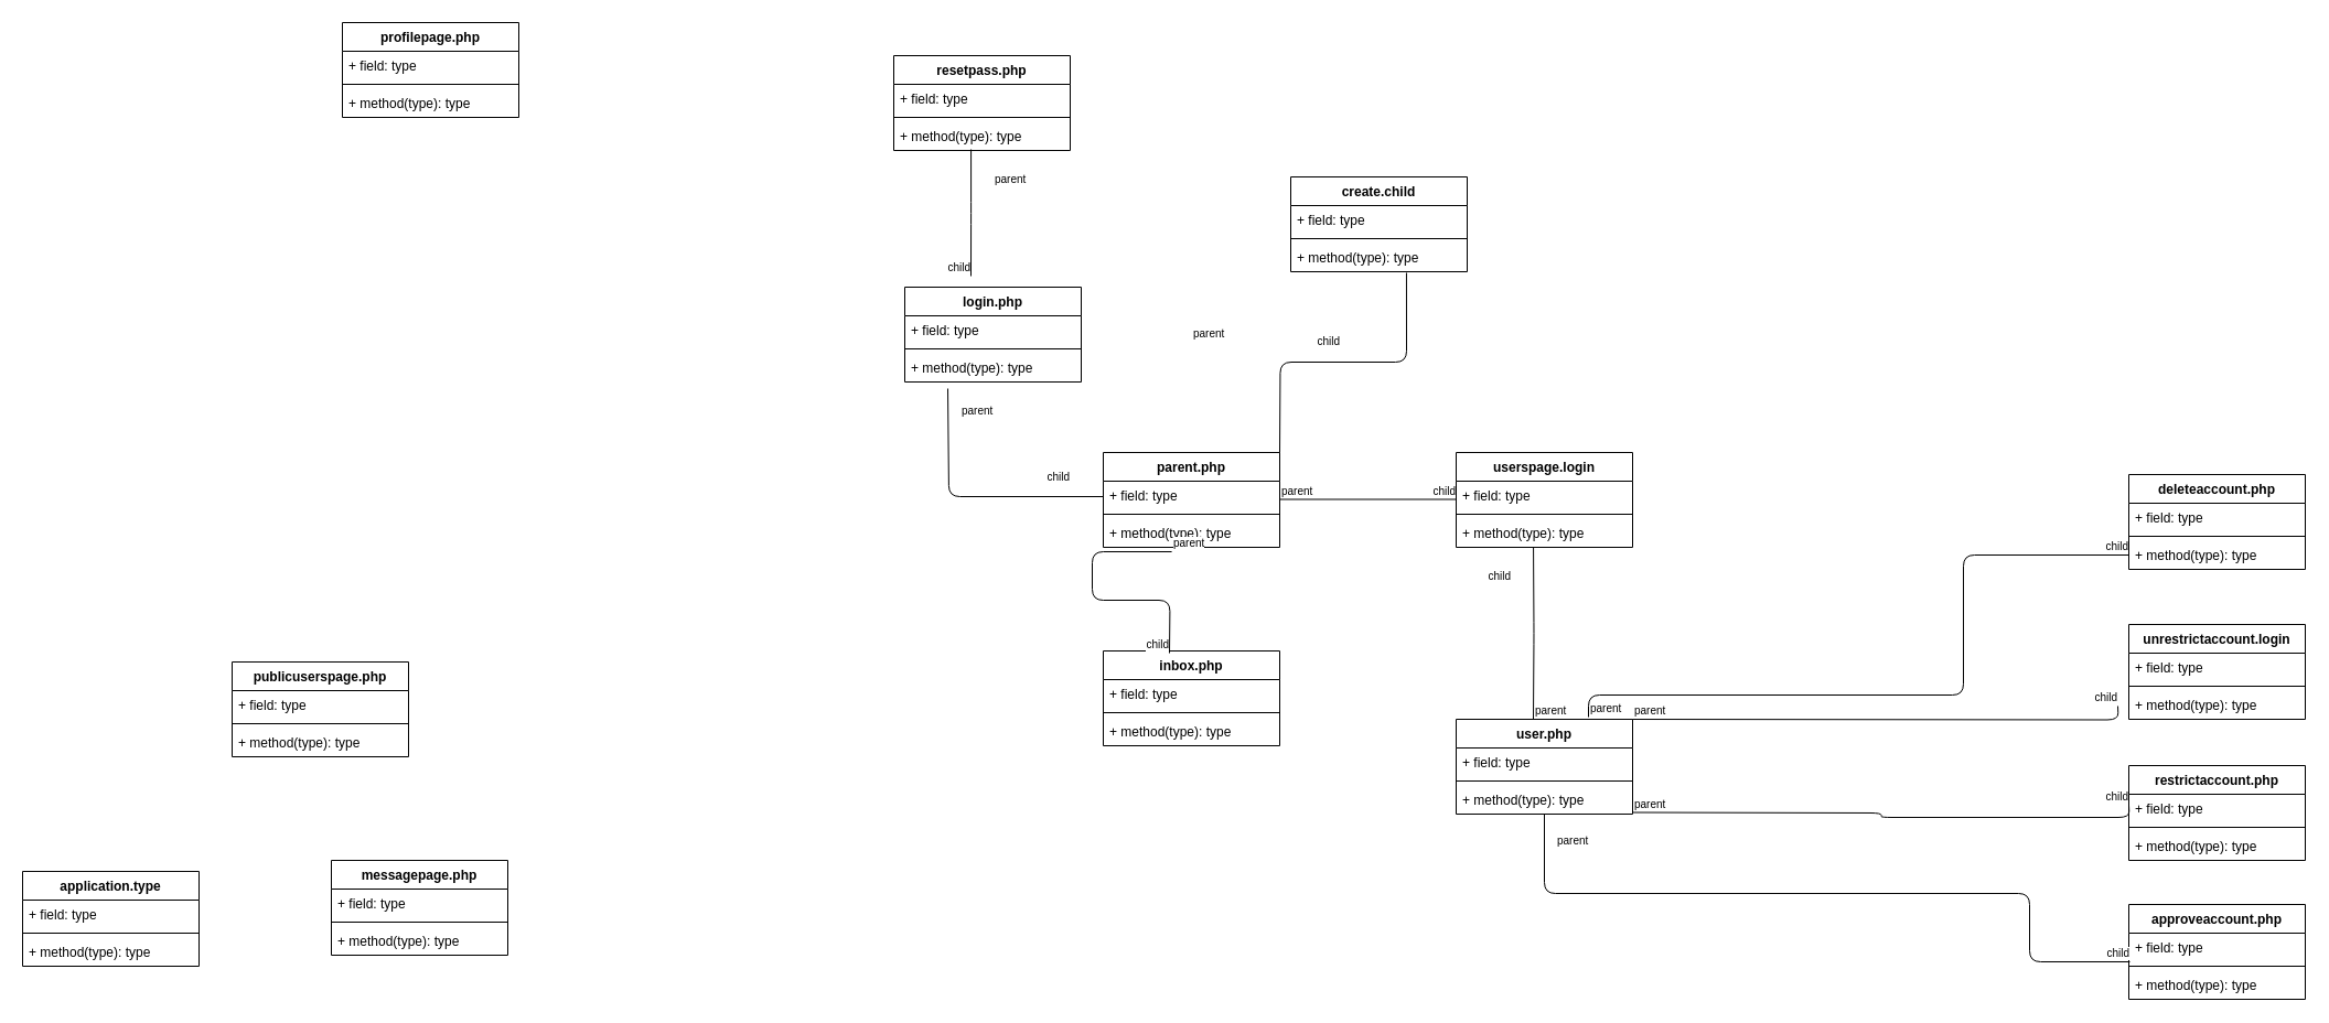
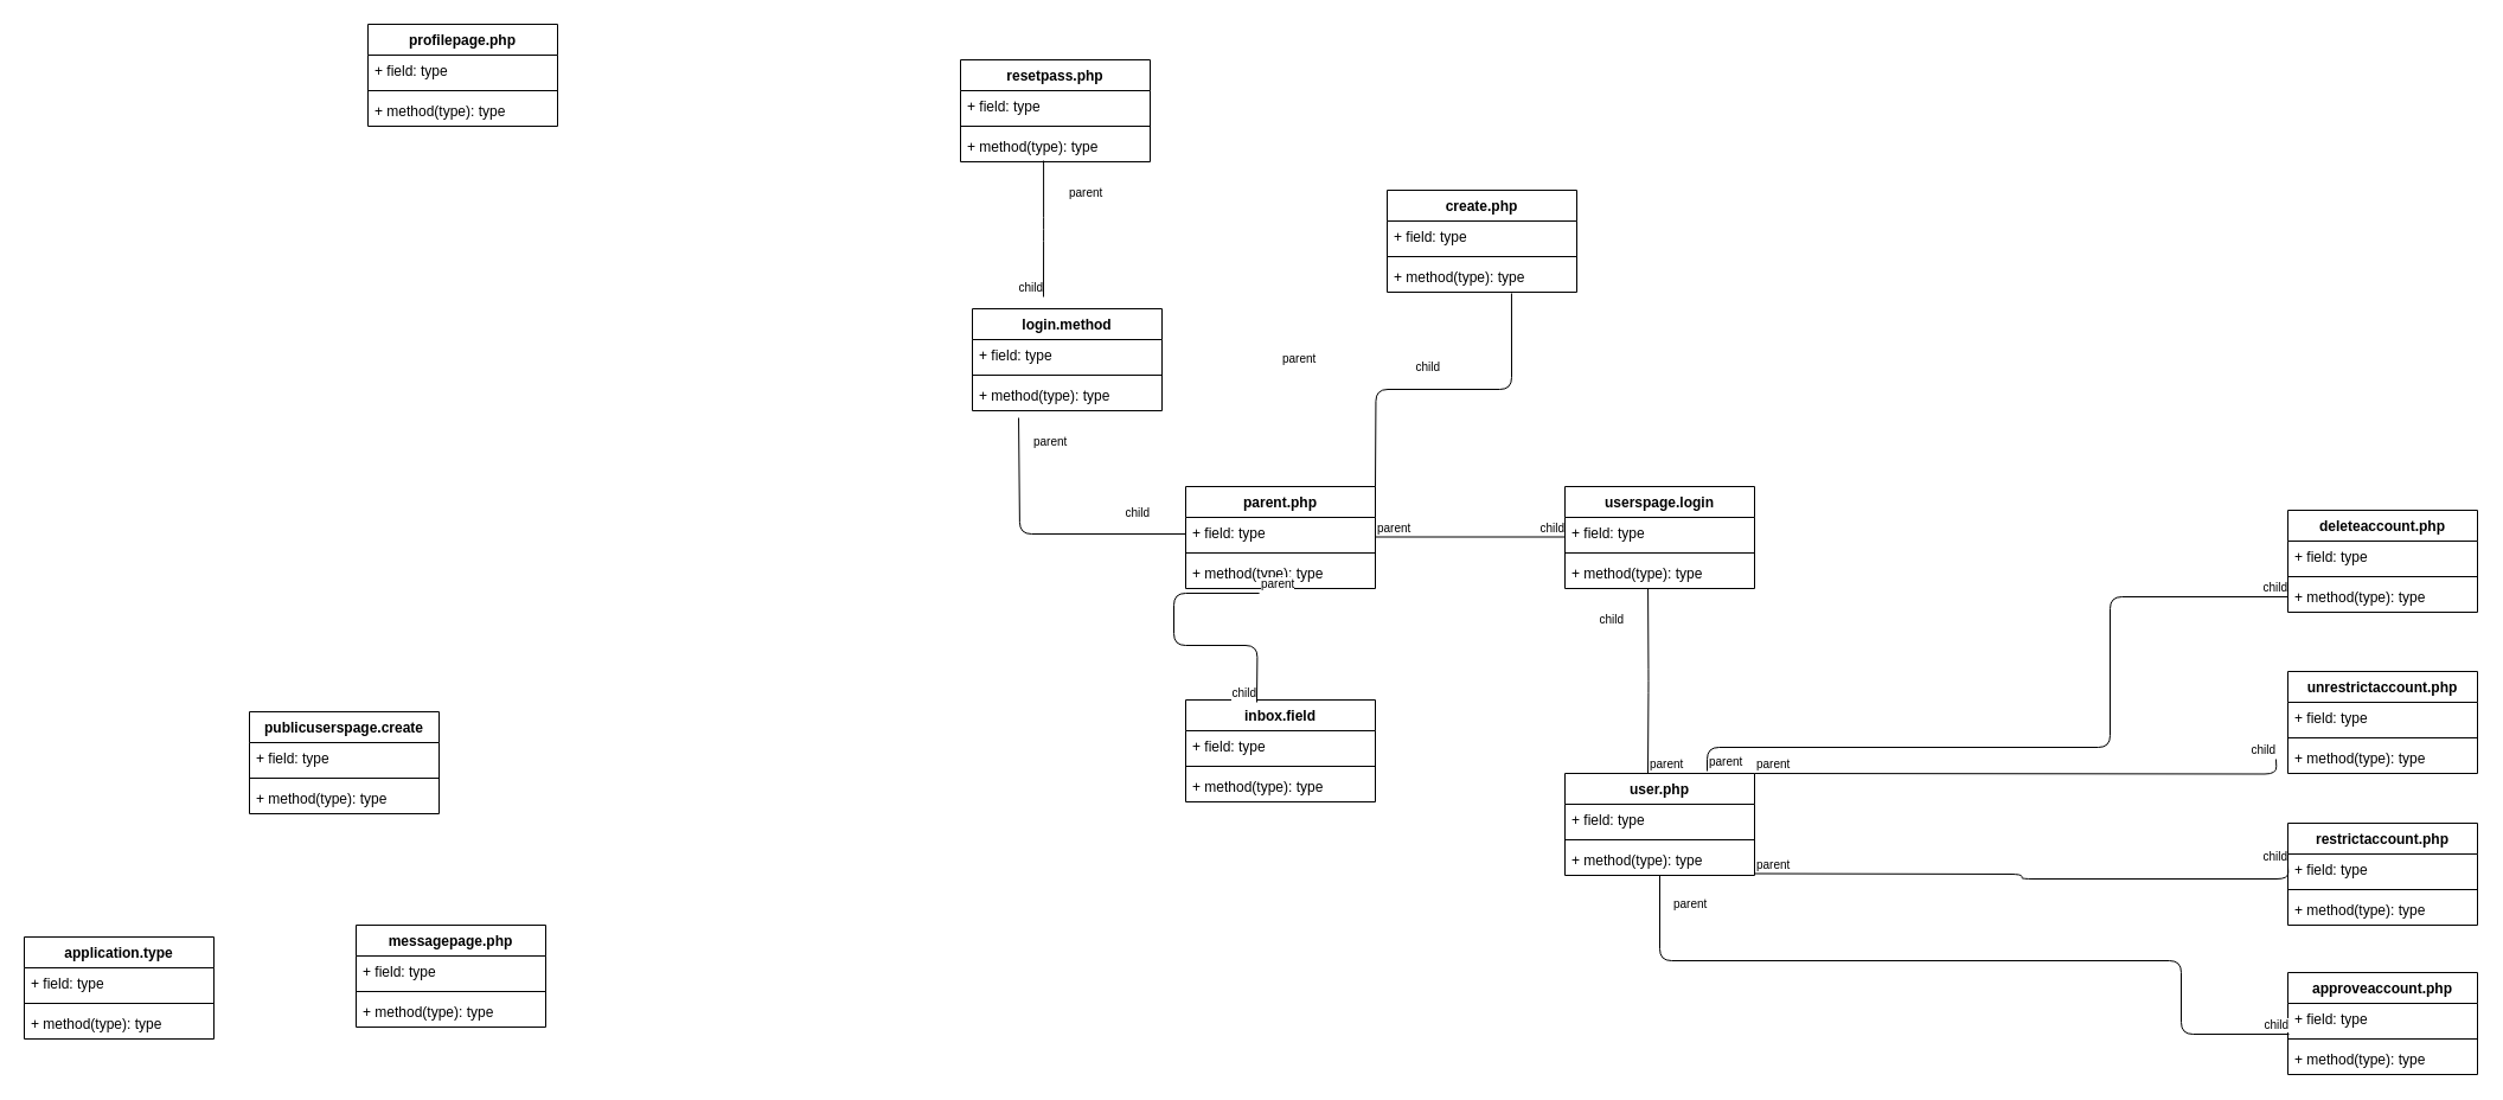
- <mxCell id="10" value="create.child" style="swimlane;fontStyle=1;align=center;verticalAlign=top;childLayout=stackLayout;horizontal=1;startSize=26;horizontalStack=0;resizeParent=1;resizeParentMax=0;resizeLast=0;collapsible=1;marginBottom=0;" vertex="1" parent="1"><mxGeometry x="1170" y="160" width="160" height="86" as="geometry" /></mxCell>
+ <mxCell id="10" value="create.php" style="swimlane;fontStyle=1;align=center;verticalAlign=top;childLayout=stackLayout;horizontal=1;startSize=26;horizontalStack=0;resizeParent=1;resizeParentMax=0;resizeLast=0;collapsible=1;marginBottom=0;" vertex="1" parent="1"><mxGeometry x="1170" y="160" width="160" height="86" as="geometry" /></mxCell>
- <mxCell id="6" value="login.php" style="swimlane;fontStyle=1;align=center;verticalAlign=top;childLayout=stackLayout;horizontal=1;startSize=26;horizontalStack=0;resizeParent=1;resizeParentMax=0;resizeLast=0;collapsible=1;marginBottom=0;" vertex="1" parent="1"><mxGeometry x="820" y="260" width="160" height="86" as="geometry" /></mxCell>
+ <mxCell id="6" value="login.method" style="swimlane;fontStyle=1;align=center;verticalAlign=top;childLayout=stackLayout;horizontal=1;startSize=26;horizontalStack=0;resizeParent=1;resizeParentMax=0;resizeLast=0;collapsible=1;marginBottom=0;" vertex="1" parent="1"><mxGeometry x="820" y="260" width="160" height="86" as="geometry" /></mxCell>
- <mxCell id="53" value="unrestrictaccount.login" style="swimlane;fontStyle=1;align=center;verticalAlign=top;childLayout=stackLayout;horizontal=1;startSize=26;horizontalStack=0;resizeParent=1;resizeParentMax=0;resizeLast=0;collapsible=1;marginBottom=0;" vertex="1" parent="1"><mxGeometry x="1930" y="566" width="160" height="86" as="geometry" /></mxCell>
+ <mxCell id="53" value="unrestrictaccount.php" style="swimlane;fontStyle=1;align=center;verticalAlign=top;childLayout=stackLayout;horizontal=1;startSize=26;horizontalStack=0;resizeParent=1;resizeParentMax=0;resizeLast=0;collapsible=1;marginBottom=0;" vertex="1" parent="1"><mxGeometry x="1930" y="566" width="160" height="86" as="geometry" /></mxCell>
- <mxCell id="18" value="inbox.php" style="swimlane;fontStyle=1;align=center;verticalAlign=top;childLayout=stackLayout;horizontal=1;startSize=26;horizontalStack=0;resizeParent=1;resizeParentMax=0;resizeLast=0;collapsible=1;marginBottom=0;" vertex="1" parent="1"><mxGeometry x="1000" y="590" width="160" height="86" as="geometry" /></mxCell>
+ <mxCell id="18" value="inbox.field" style="swimlane;fontStyle=1;align=center;verticalAlign=top;childLayout=stackLayout;horizontal=1;startSize=26;horizontalStack=0;resizeParent=1;resizeParentMax=0;resizeLast=0;collapsible=1;marginBottom=0;" vertex="1" parent="1"><mxGeometry x="1000" y="590" width="160" height="86" as="geometry" /></mxCell>
- <mxCell id="41" value="publicuserspage.php" style="swimlane;fontStyle=1;align=center;verticalAlign=top;childLayout=stackLayout;horizontal=1;startSize=26;horizontalStack=0;resizeParent=1;resizeParentMax=0;resizeLast=0;collapsible=1;marginBottom=0;" vertex="1" parent="1"><mxGeometry x="210" y="600" width="160" height="86" as="geometry" /></mxCell>
+ <mxCell id="41" value="publicuserspage.create" style="swimlane;fontStyle=1;align=center;verticalAlign=top;childLayout=stackLayout;horizontal=1;startSize=26;horizontalStack=0;resizeParent=1;resizeParentMax=0;resizeLast=0;collapsible=1;marginBottom=0;" vertex="1" parent="1"><mxGeometry x="210" y="600" width="160" height="86" as="geometry" /></mxCell>
